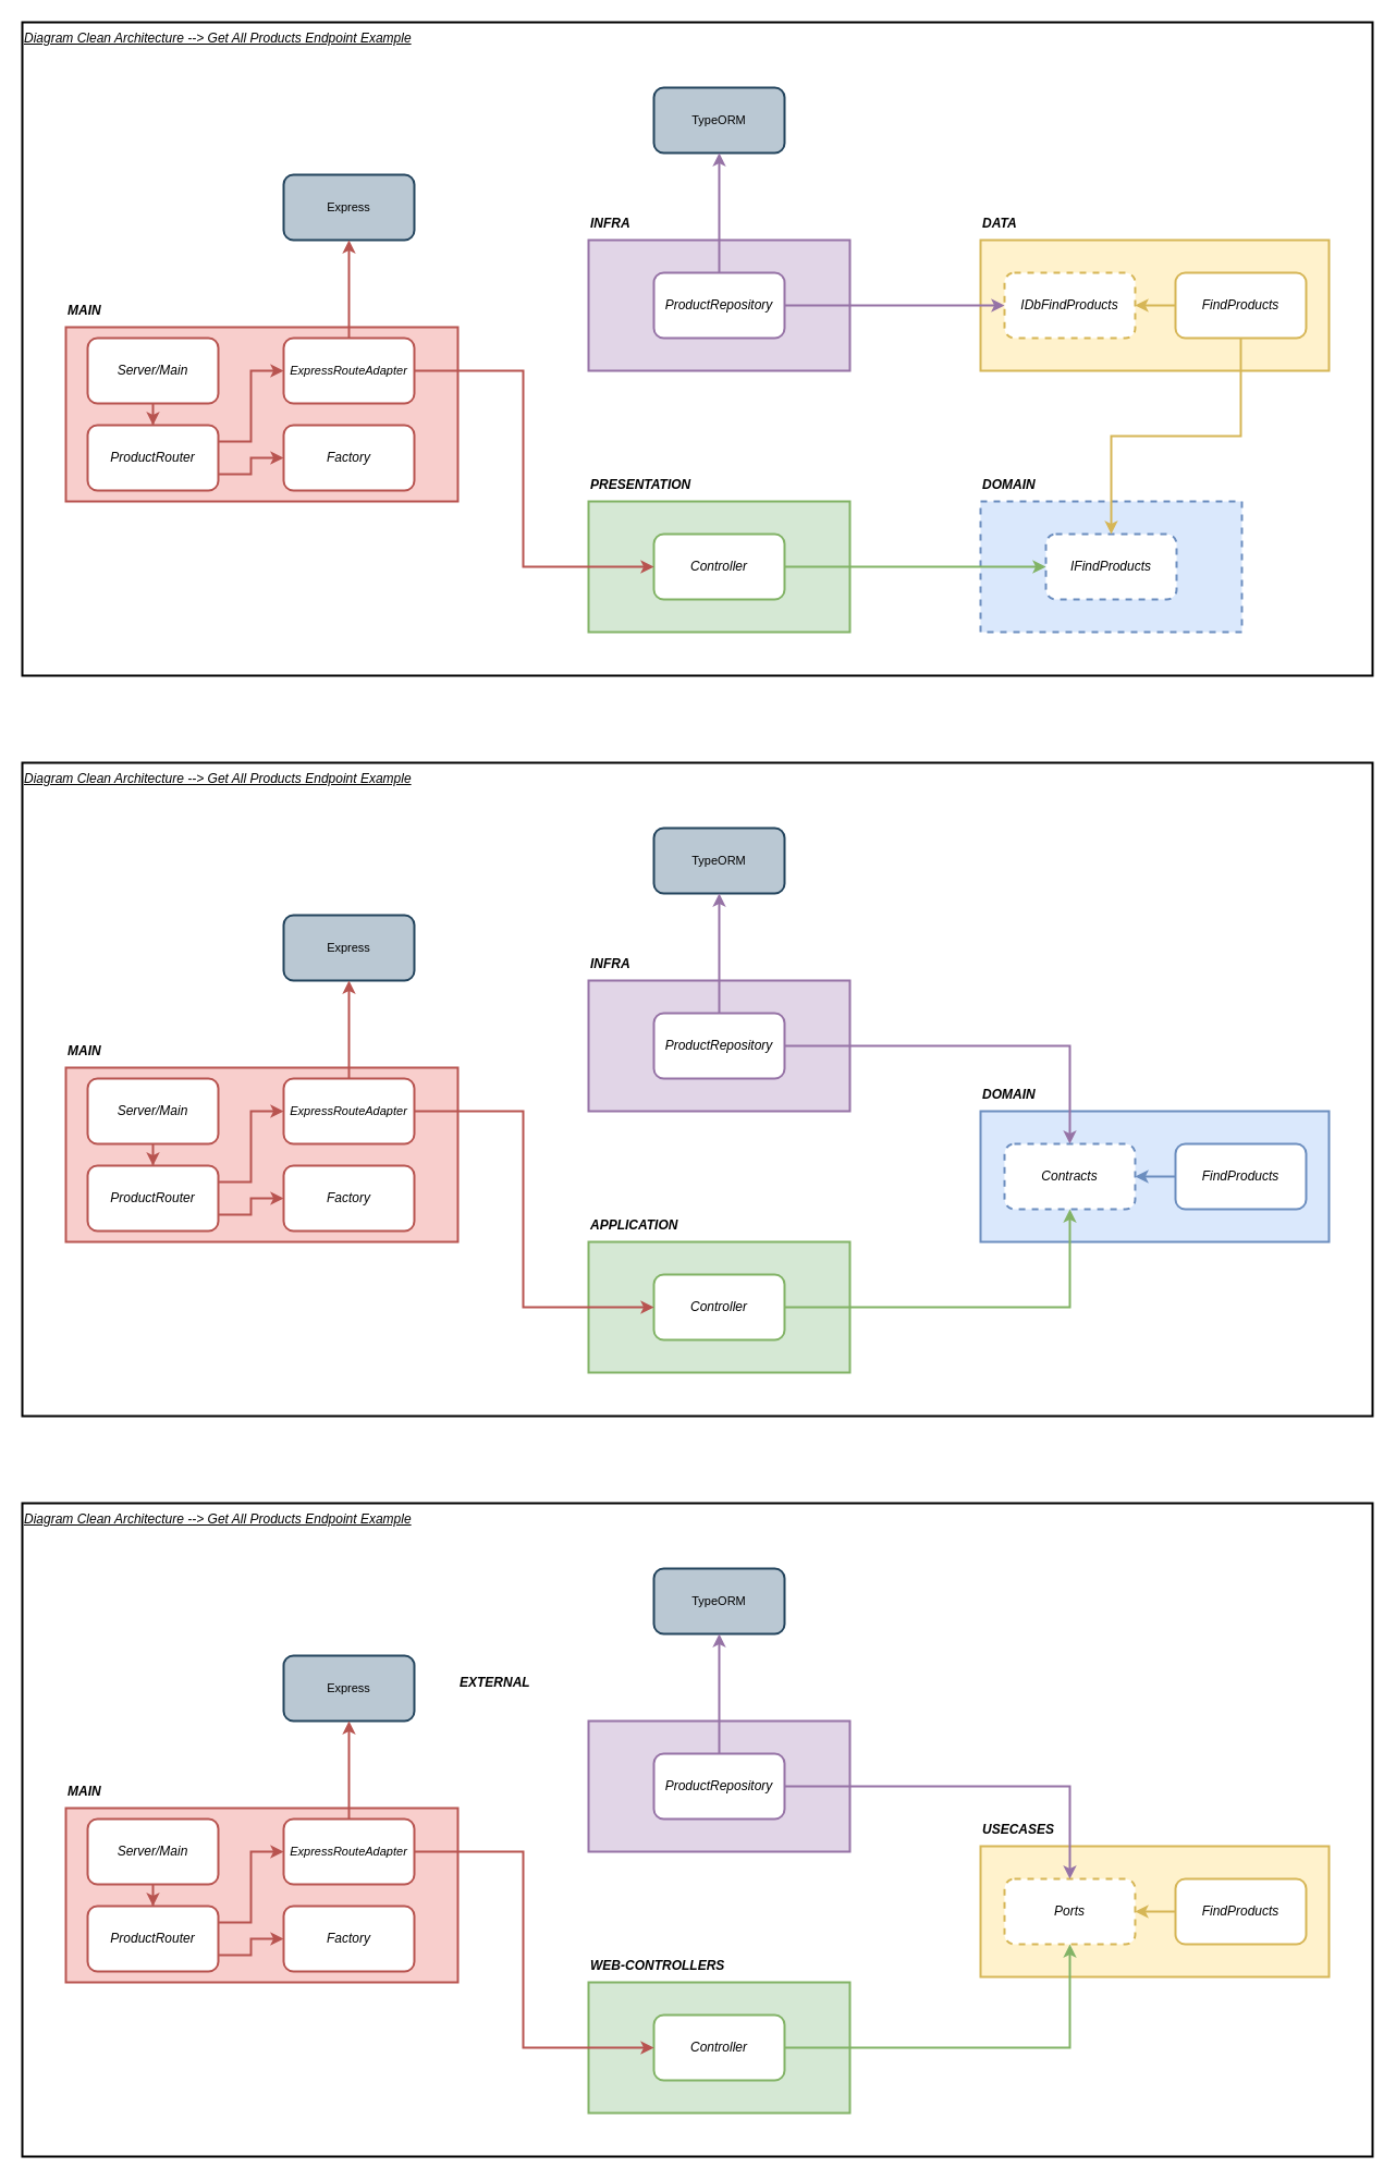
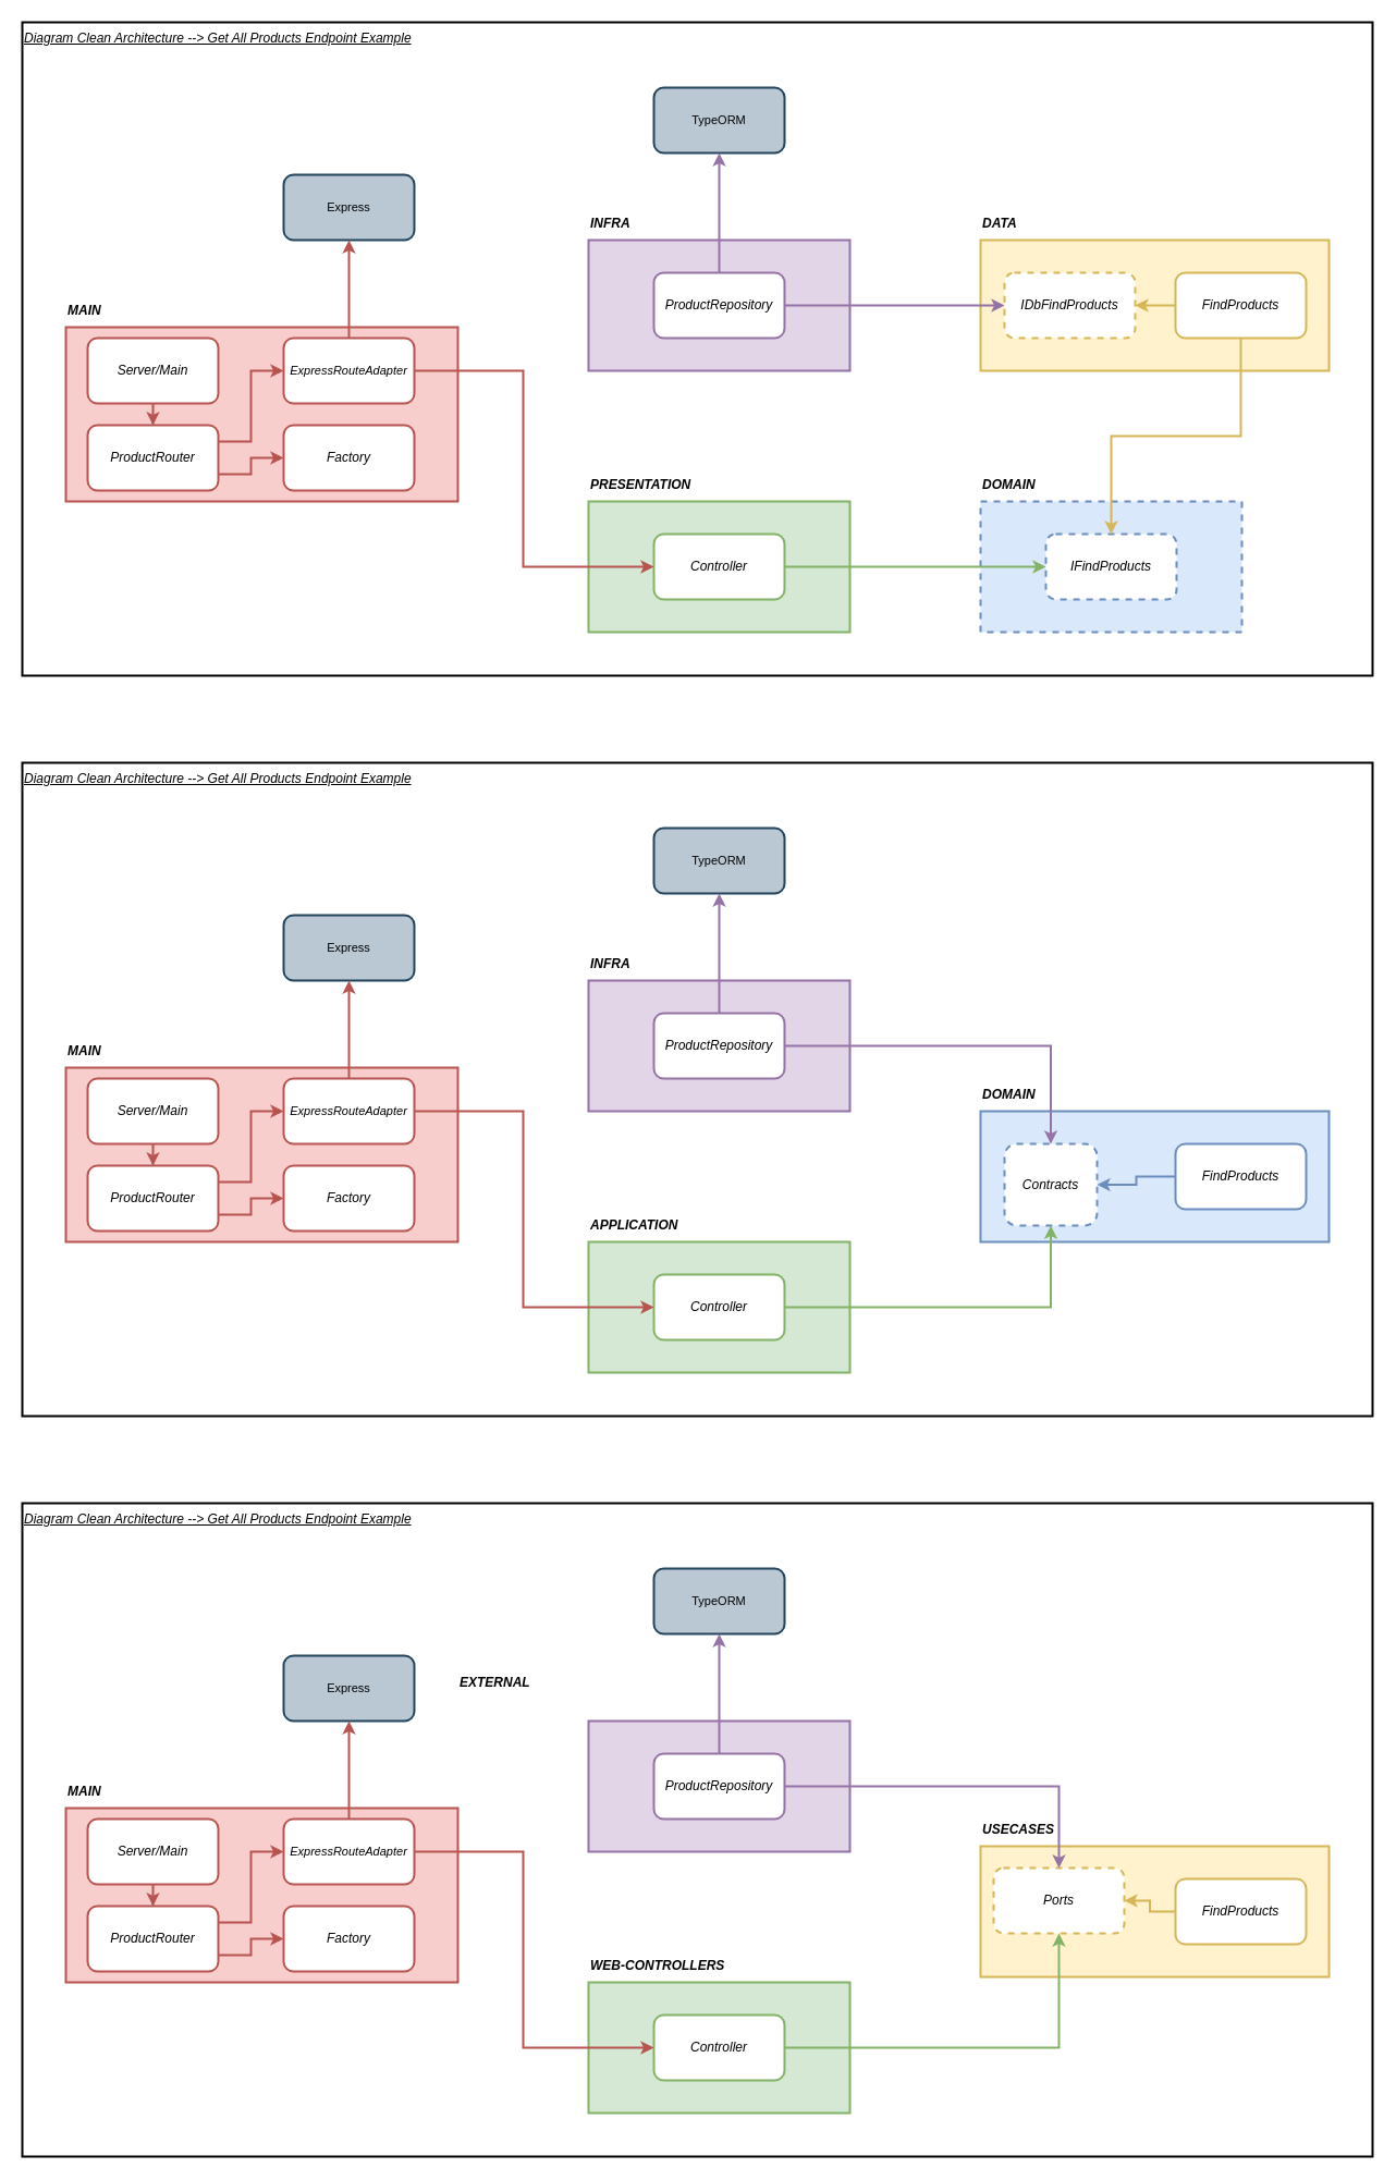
- <mxCell id="46" value="Contracts" style="rounded=1;whiteSpace=wrap;html=1;shadow=0;glass=0;sketch=0;strokeWidth=2;fillColor=#FFFFFF;strokeColor=#6c8ebf;fontStyle=2;dashed=1;" parent="36" vertex="1"><mxGeometry x="902" y="350" width="120" height="60" as="geometry" /></mxCell>
+ <mxCell id="46" value="Contracts" style="rounded=1;whiteSpace=wrap;html=1;shadow=0;glass=0;sketch=0;strokeWidth=2;fillColor=#FFFFFF;strokeColor=#6c8ebf;fontStyle=2;dashed=1;" parent="36" vertex="1"><mxGeometry x="902" y="350" width="85" height="75" as="geometry" /></mxCell>
- <mxCell id="76" value="Ports" style="rounded=1;whiteSpace=wrap;html=1;shadow=0;glass=0;sketch=0;strokeWidth=2;fillColor=#FFFFFF;strokeColor=#d6b656;fontStyle=2;dashed=1;" parent="1" vertex="1"><mxGeometry x="922" y="1725" width="120" height="60" as="geometry" /></mxCell>
+ <mxCell id="76" value="Ports" style="rounded=1;whiteSpace=wrap;html=1;shadow=0;glass=0;sketch=0;strokeWidth=2;fillColor=#FFFFFF;strokeColor=#d6b656;fontStyle=2;dashed=1;" parent="1" vertex="1"><mxGeometry x="912" y="1715" width="120" height="60" as="geometry" /></mxCell>
